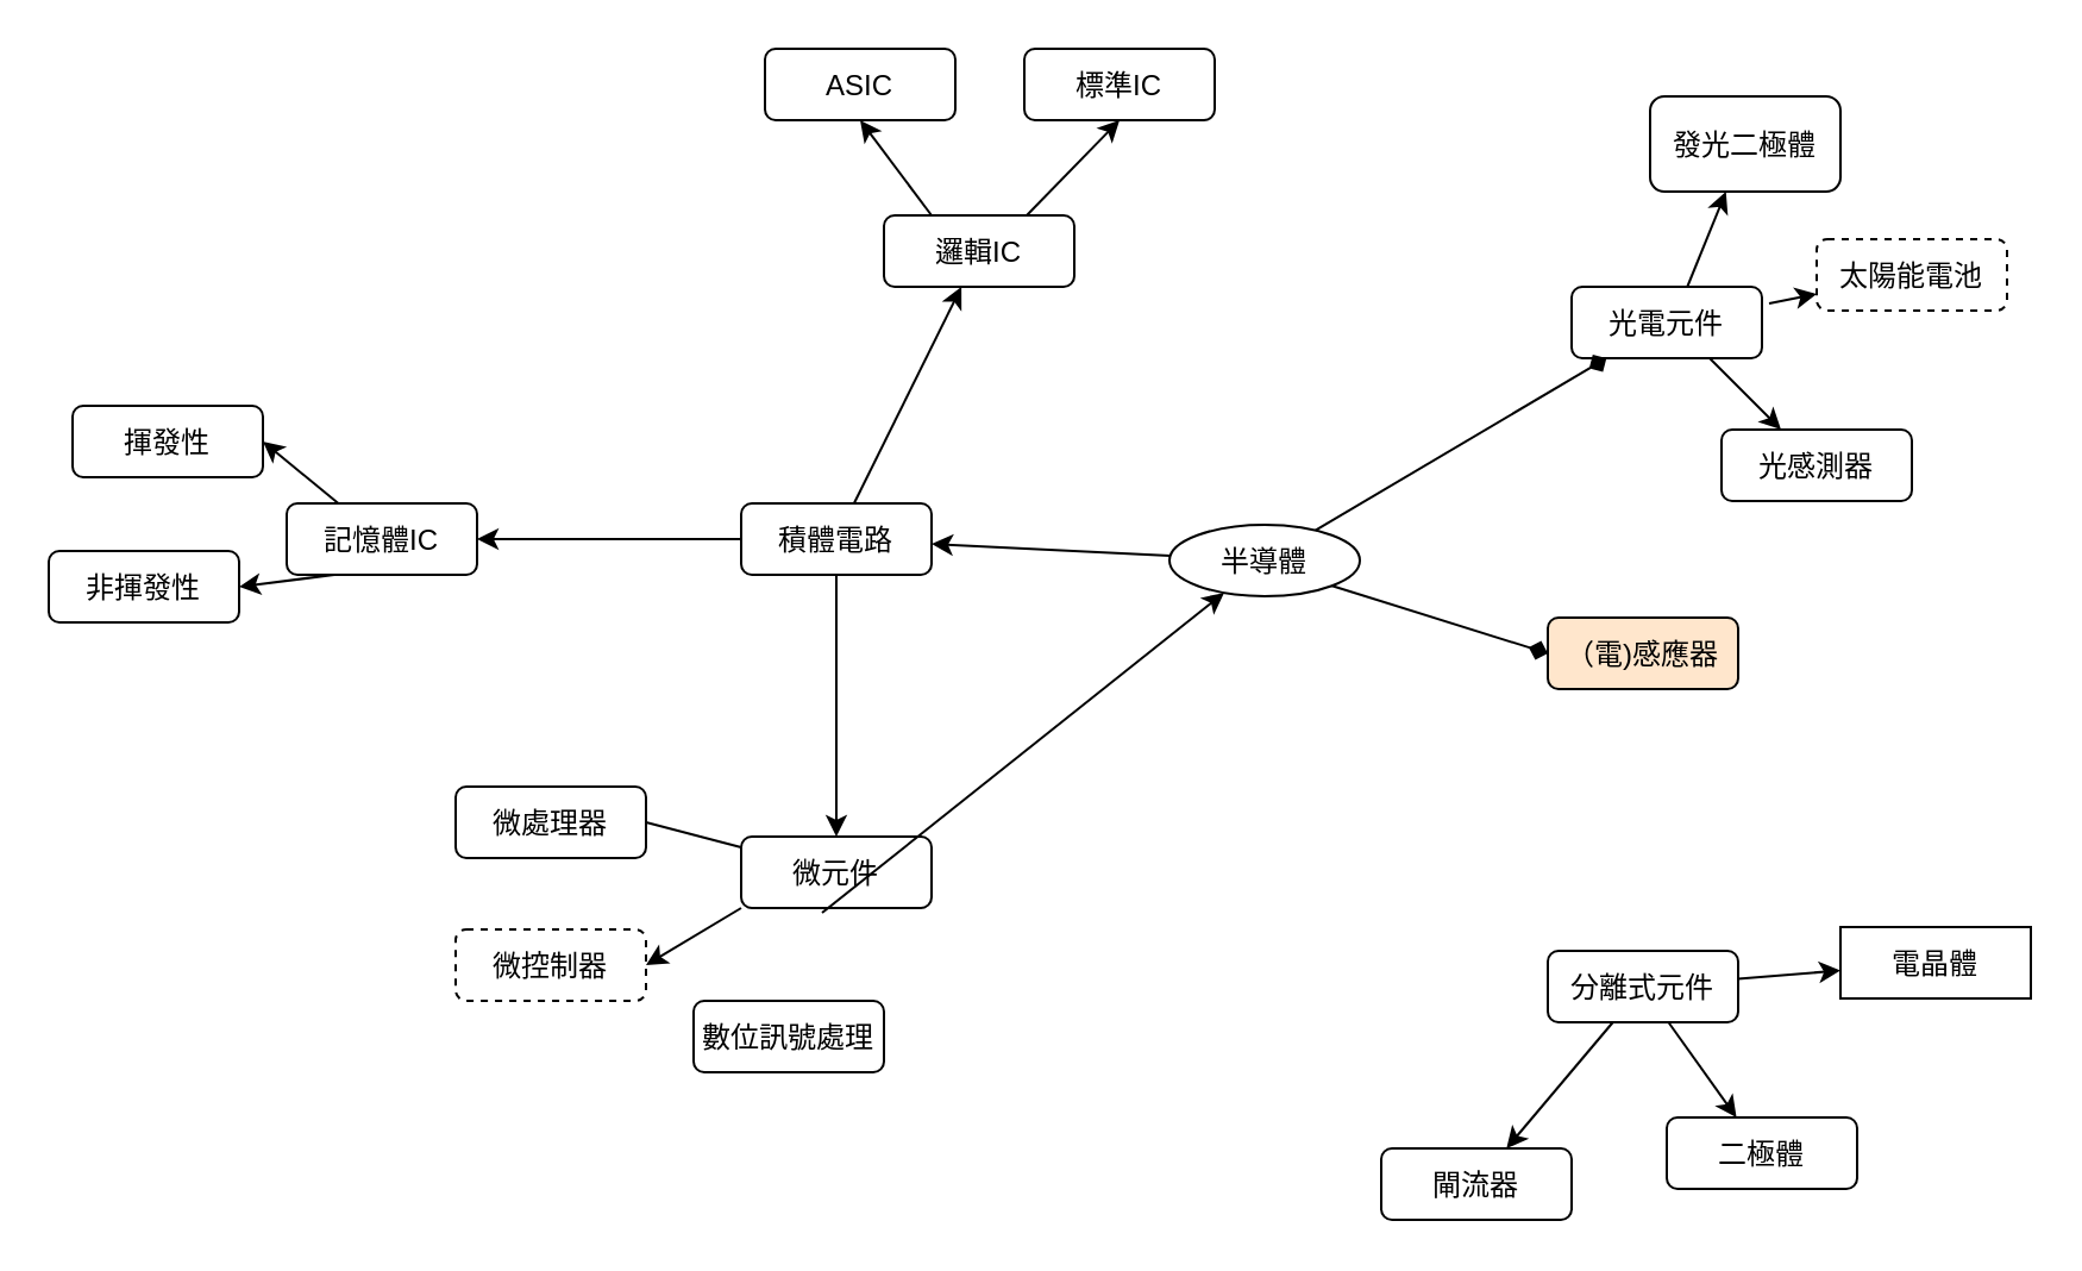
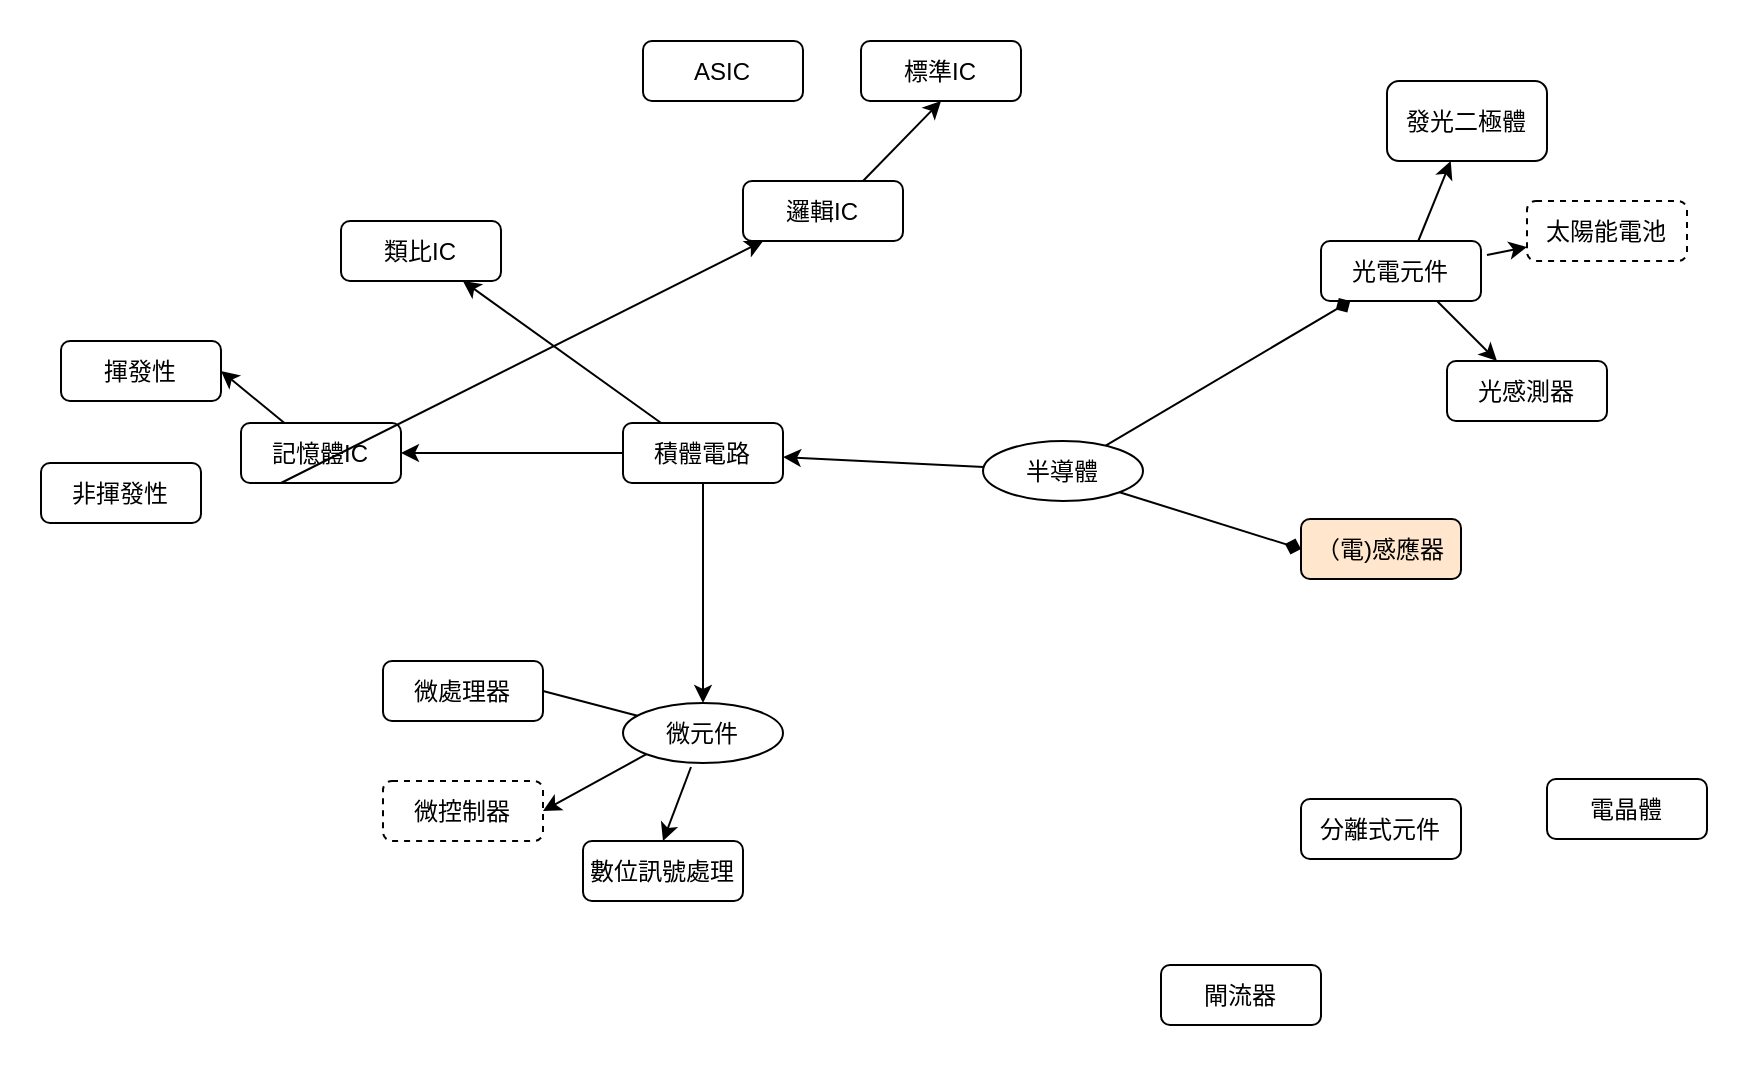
- <mxCell id="34" value="" style="rounded=0;orthogonalLoop=1;jettySize=auto;html=1;entryX=0.5;entryY=1;entryDx=0;entryDy=0;exitX=0.25;exitY=0;exitDx=0;exitDy=0;" edge="1" parent="1" source="8" target="32"><mxGeometry relative="1" as="geometry"><mxPoint x="171.707" y="171" as="sourcePoint" /><mxPoint x="140" y="145" as="targetPoint" /></mxGeometry></mxCell>
+ <mxCell id="10" value="類比IC" style="rounded=1;" parent="1" vertex="1"><mxGeometry x="170" y="110" width="80" height="30" as="geometry" /></mxCell>
- <mxCell id="9" value="" style="curved=1;edgeStyle=orthogonalEdgeStyle;noEdgeStyle=1;" parent="1" source="3" target="8" edge="1"><mxGeometry relative="1" as="geometry"><Array as="points" /></mxGeometry></mxCell>
+ <mxCell id="11" value="" style="curved=1;edgeStyle=orthogonalEdgeStyle;noEdgeStyle=1;" parent="1" source="3" target="10" edge="1"><mxGeometry relative="1" as="geometry"><Array as="points" /></mxGeometry></mxCell>
- <mxCell id="31" value="" style="rounded=0;orthogonalLoop=1;jettySize=auto;html=1;entryX=1;entryY=0.5;entryDx=0;entryDy=0;exitX=0.25;exitY=1;exitDx=0;exitDy=0;" edge="1" parent="1" source="15" target="30"><mxGeometry relative="1" as="geometry"><mxPoint x="151.707" y="221" as="sourcePoint" /><mxPoint x="120" y="195" as="targetPoint" /></mxGeometry></mxCell>
+ <mxCell id="31" value="" style="rounded=0;orthogonalLoop=1;jettySize=auto;html=1;exitX=0.25;exitY=1;exitDx=0;exitDy=0;" edge="1" parent="1" source="15" target="8"><mxGeometry relative="1" as="geometry"><mxPoint x="151.707" y="221" as="sourcePoint" /><mxPoint x="120" y="195" as="targetPoint" /></mxGeometry></mxCell>
- <mxCell id="41" value="" style="rounded=0;orthogonalLoop=1;jettySize=auto;html=1;exitX=0.425;exitY=1.067;exitDx=0;exitDy=0;exitPerimeter=0;" edge="1" parent="1" source="12" target="2"><mxGeometry relative="1" as="geometry"><mxPoint x="321" y="391" as="sourcePoint" /><mxPoint x="281" y="415" as="targetPoint" /></mxGeometry></mxCell>
+ <mxCell id="41" value="" style="rounded=0;orthogonalLoop=1;jettySize=auto;html=1;entryX=0.5;entryY=0;entryDx=0;entryDy=0;exitX=0.425;exitY=1.067;exitDx=0;exitDy=0;exitPerimeter=0;" edge="1" parent="1" source="12" target="38"><mxGeometry relative="1" as="geometry"><mxPoint x="321" y="391" as="sourcePoint" /><mxPoint x="281" y="415" as="targetPoint" /></mxGeometry></mxCell>
- <mxCell id="12" value="微元件" style="rounded=1;" parent="1" vertex="1"><mxGeometry x="311" y="351" width="80" height="30" as="geometry" /></mxCell>
+ <mxCell id="12" value="微元件" style="ellipse;" parent="1" vertex="1"><mxGeometry x="311" y="351" width="80" height="30" as="geometry" /></mxCell>
- <mxCell id="19" value="電晶體" style="rounded=0;" parent="1" vertex="1"><mxGeometry x="773" y="389" width="80" height="30" as="geometry" /></mxCell>
+ <mxCell id="19" value="電晶體" style="rounded=1;" parent="1" vertex="1"><mxGeometry x="773" y="389" width="80" height="30" as="geometry" /></mxCell>
- <mxCell id="20" value="" style="curved=1;edgeStyle=orthogonalEdgeStyle;noEdgeStyle=1;" parent="1" source="5" target="19" edge="1"><mxGeometry relative="1" as="geometry"><Array as="points" /></mxGeometry></mxCell>
- <mxCell id="18" value="" style="curved=1;edgeStyle=orthogonalEdgeStyle;noEdgeStyle=1;" parent="1" source="5" target="17" edge="1"><mxGeometry relative="1" as="geometry"><Array as="points" /></mxGeometry></mxCell>
- <mxCell id="22" value="" style="curved=1;edgeStyle=orthogonalEdgeStyle;noEdgeStyle=1;" parent="1" source="5" target="21" edge="1"><mxGeometry relative="1" as="geometry"><Array as="points" /></mxGeometry></mxCell>
- <mxCell id="17" value="二極體" style="rounded=1;" parent="1" vertex="1"><mxGeometry x="700" y="469" width="80" height="30" as="geometry" /></mxCell>
